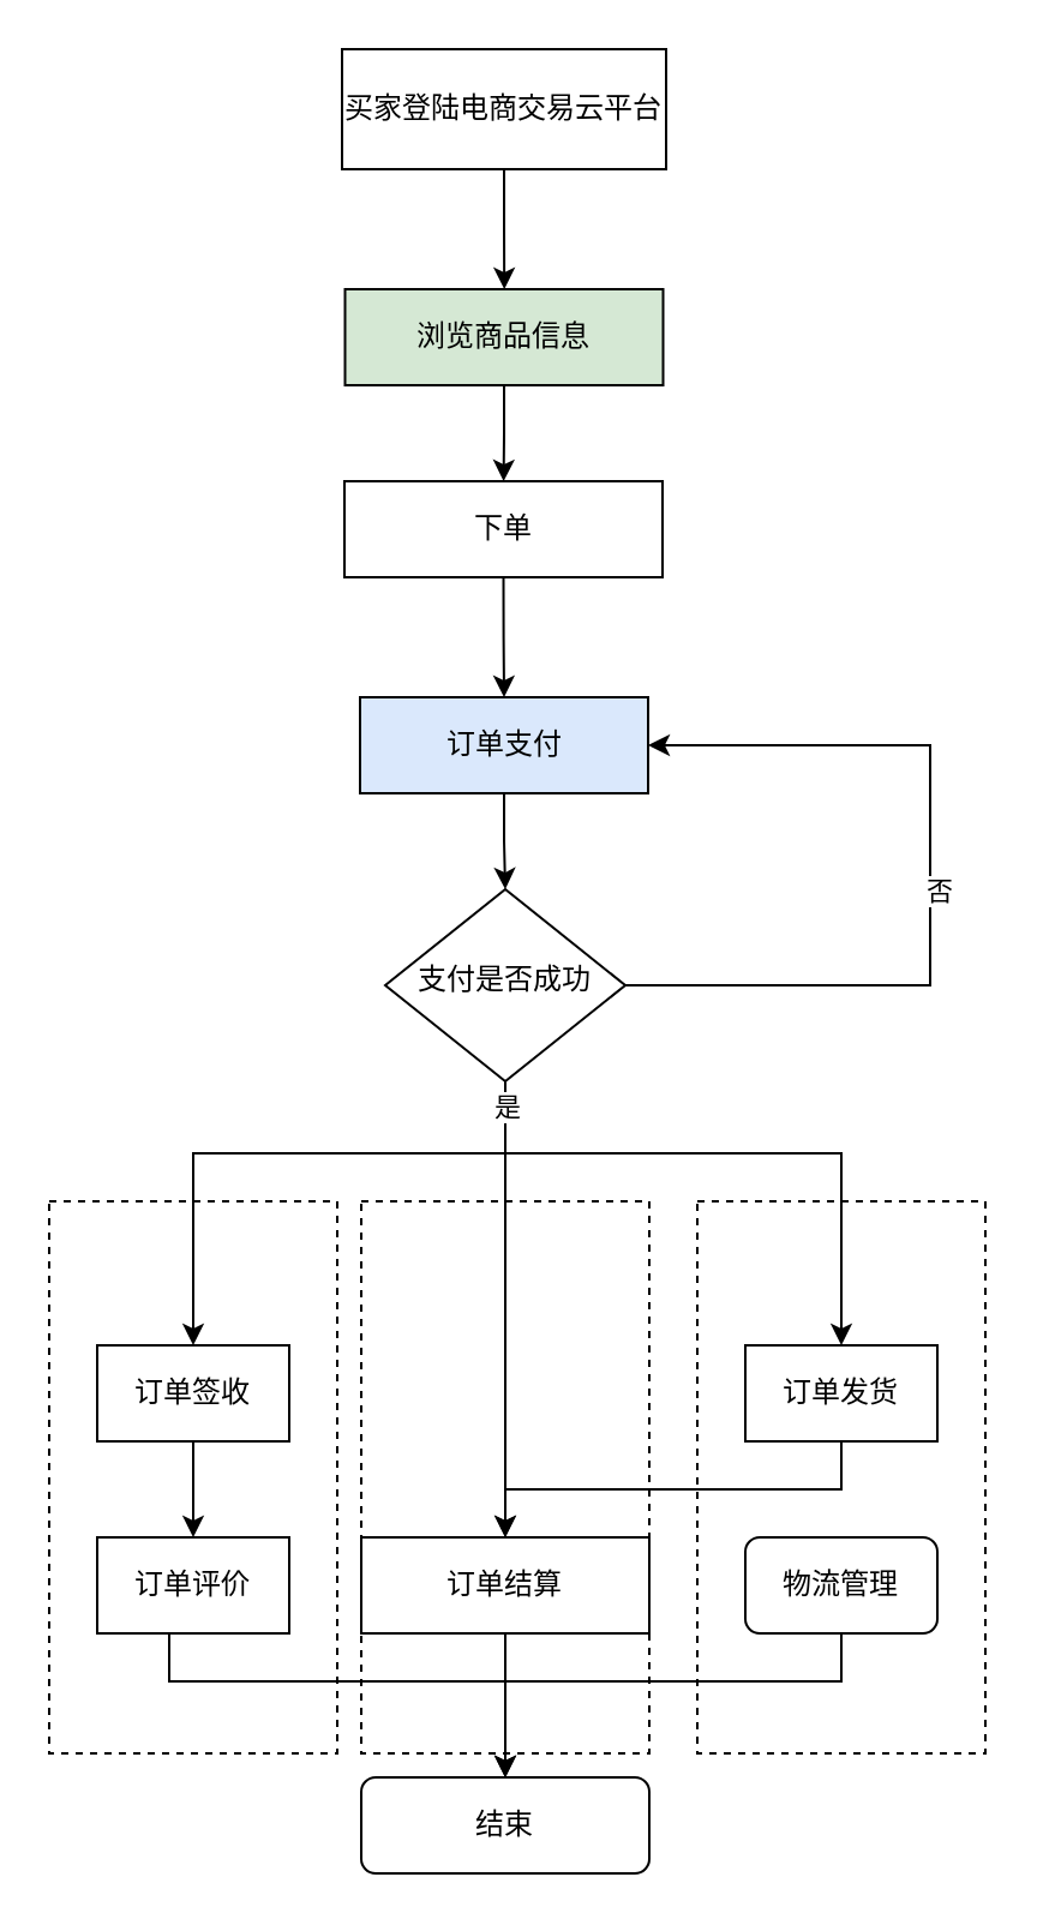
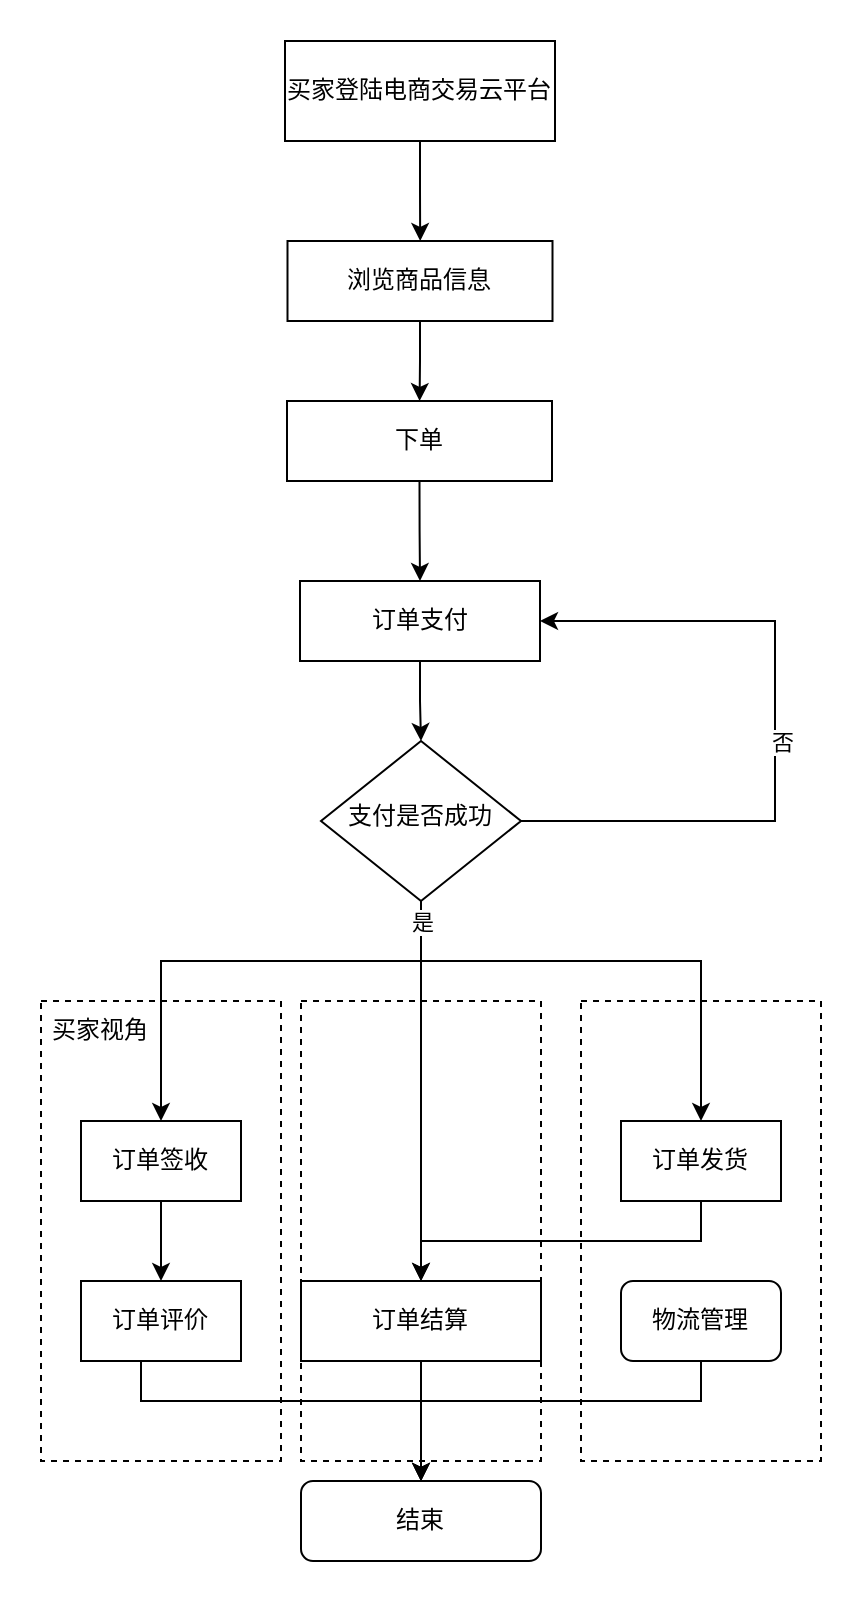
- <mxCell id="29" value="浏览商品信息" style="rounded=0;whiteSpace=wrap;html=1;fillColor=#d5e8d4;" vertex="1" parent="1"><mxGeometry x="143.25" y="120" width="132.5" height="40" as="geometry" /></mxCell>
+ <mxCell id="29" value="浏览商品信息" style="rounded=0;whiteSpace=wrap;html=1;" vertex="1" parent="1"><mxGeometry x="143.25" y="120" width="132.5" height="40" as="geometry" /></mxCell>
- <mxCell id="13" value="订单支付" style="rounded=0;whiteSpace=wrap;html=1;fillColor=#dae8fc;" vertex="1" parent="1"><mxGeometry x="149.5" y="290" width="120" height="40" as="geometry" /></mxCell>
+ <mxCell id="13" value="订单支付" style="rounded=0;whiteSpace=wrap;html=1;" vertex="1" parent="1"><mxGeometry x="149.5" y="290" width="120" height="40" as="geometry" /></mxCell>
+ <mxCell id="25" value="买家视角" style="text;html=1;strokeColor=none;fillColor=none;align=center;verticalAlign=middle;whiteSpace=wrap;rounded=0;" vertex="1" parent="1"><mxGeometry x="20" y="500" width="60" height="30" as="geometry" /></mxCell>
